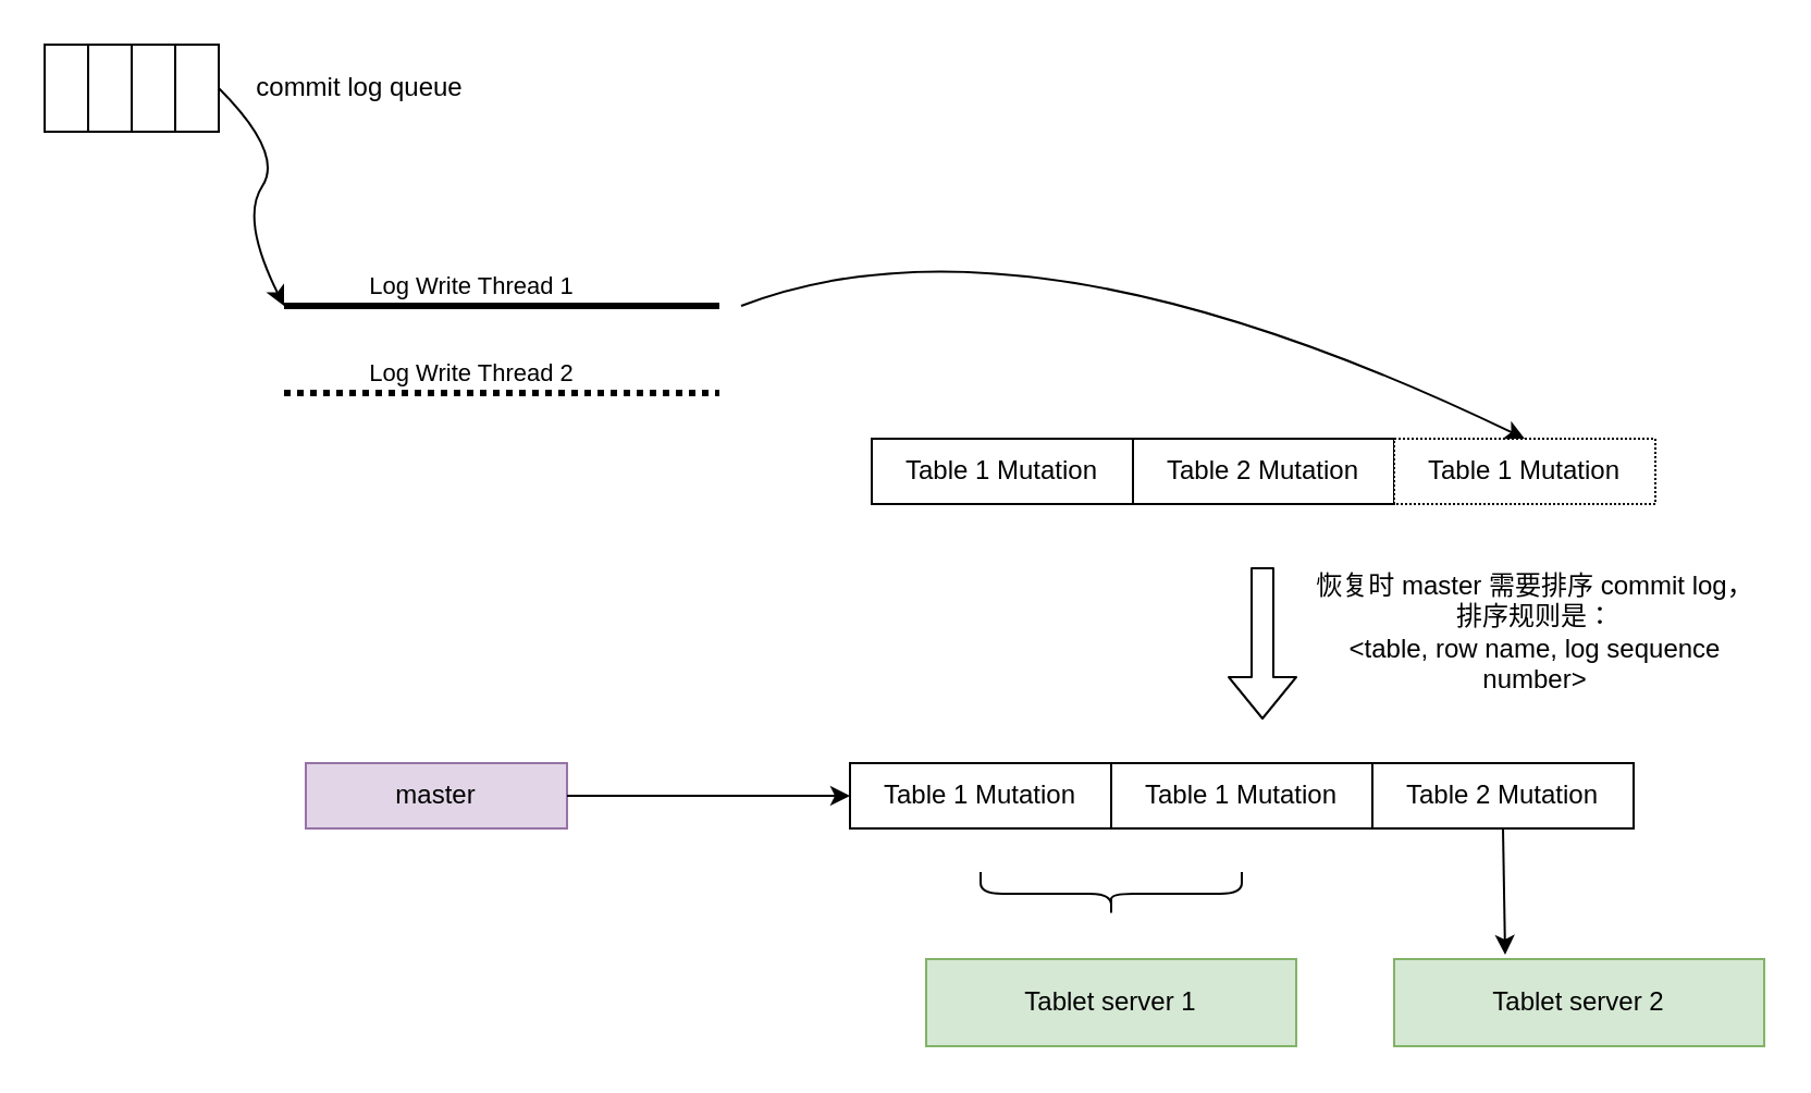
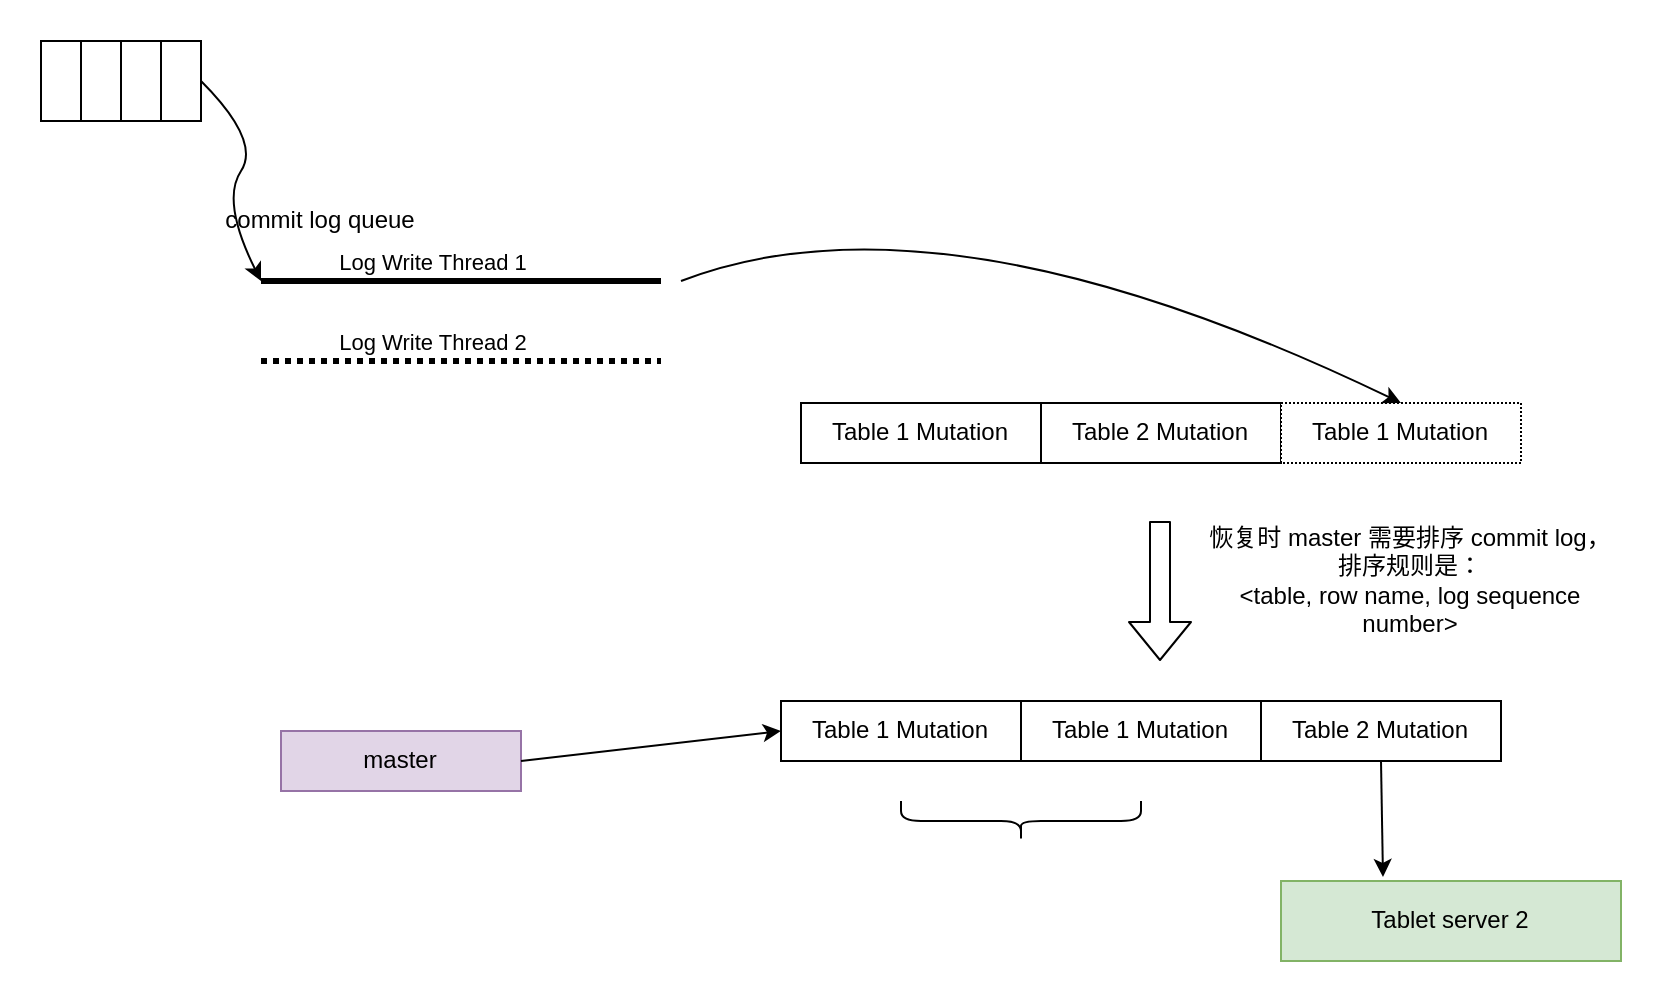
- <mxCell id="6" value="commit log queue" style="text;html=1;strokeColor=none;fillColor=none;align=center;verticalAlign=middle;whiteSpace=wrap;rounded=0;" vertex="1" parent="1"><mxGeometry x="110" y="30" width="110" height="20" as="geometry" /></mxCell>
+ <mxCell id="6" value="commit log queue" style="text;html=1;strokeColor=none;fillColor=none;align=center;verticalAlign=middle;whiteSpace=wrap;rounded=0;" vertex="1" parent="1"><mxGeometry x="105" y="100" width="110" height="20" as="geometry" /></mxCell>
- <mxCell id="21" value="master" style="rounded=0;whiteSpace=wrap;html=1;fillColor=#e1d5e7;strokeColor=#9673a6;" vertex="1" parent="1"><mxGeometry x="140" y="350" width="120" height="30" as="geometry" /></mxCell>
+ <mxCell id="21" value="master" style="rounded=0;whiteSpace=wrap;html=1;fillColor=#e1d5e7;strokeColor=#9673a6;" vertex="1" parent="1"><mxGeometry x="140" y="365" width="120" height="30" as="geometry" /></mxCell>
- <mxCell id="23" value="Tablet server 1" style="rounded=0;whiteSpace=wrap;html=1;fillColor=#d5e8d4;strokeColor=#82b366;" vertex="1" parent="1"><mxGeometry x="425" y="440" width="170" height="40" as="geometry" /></mxCell>
